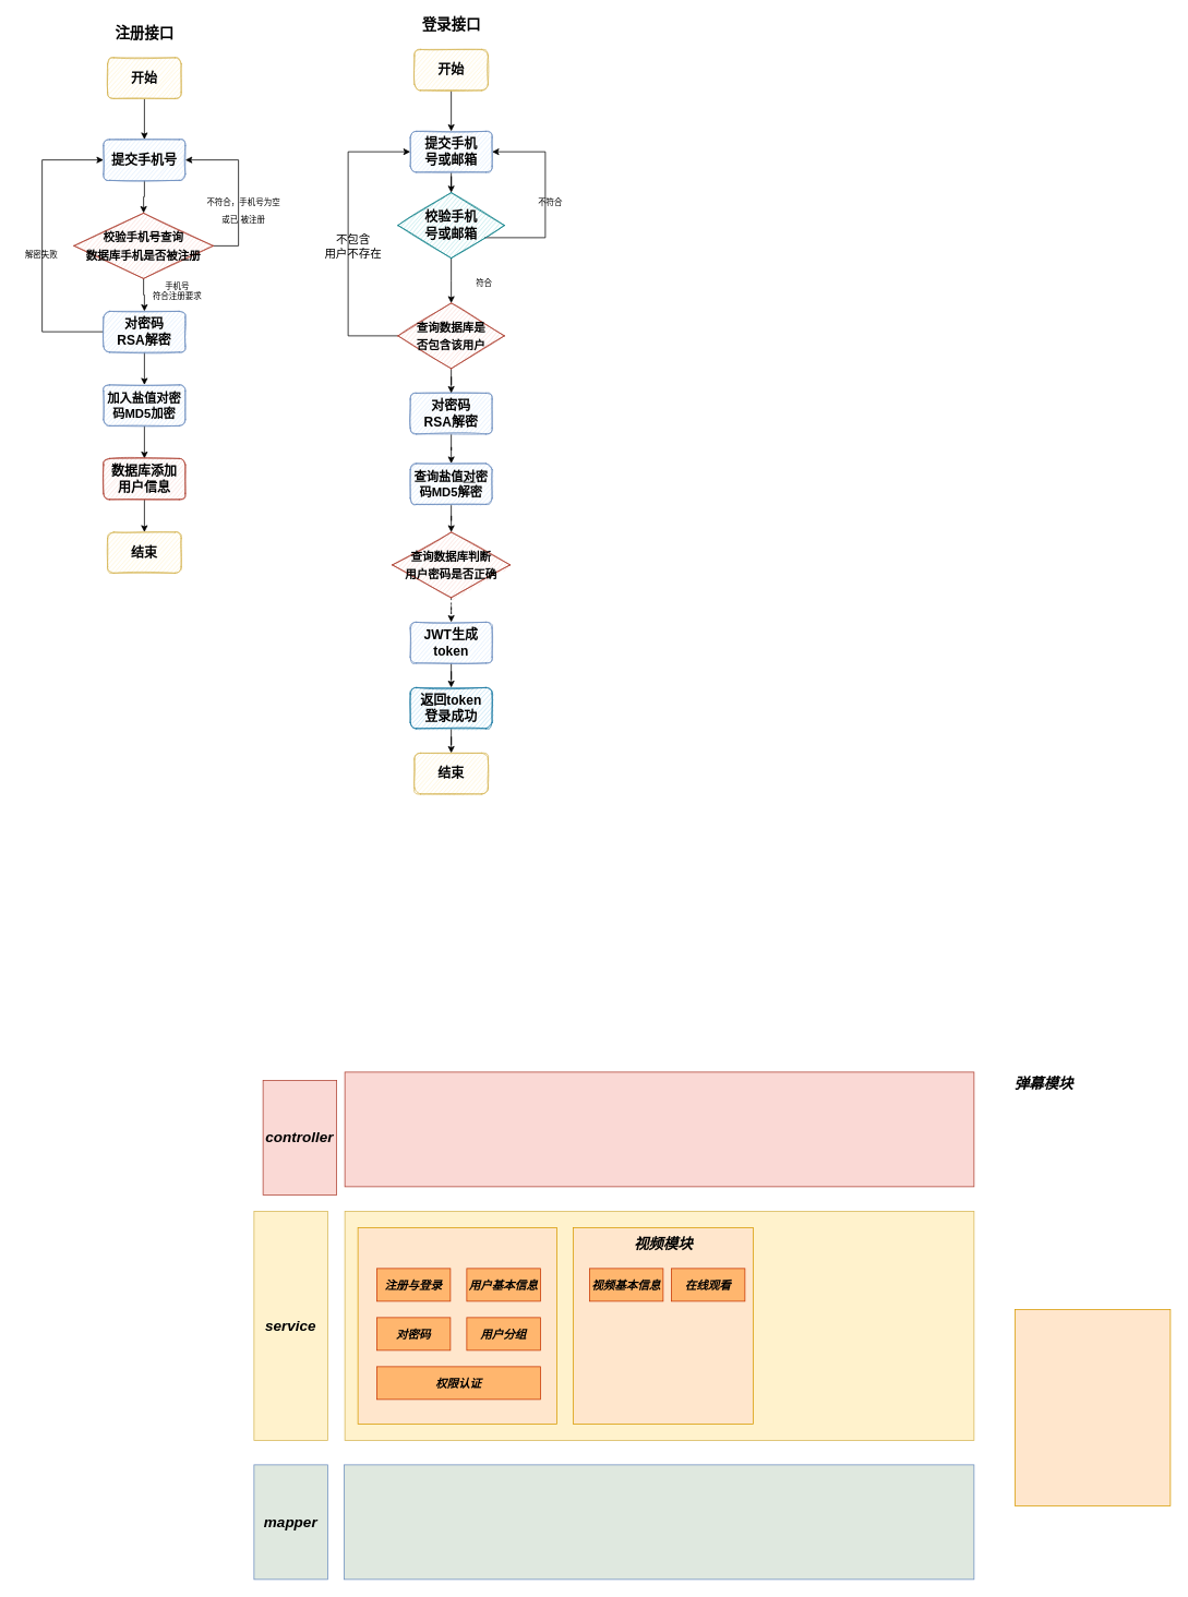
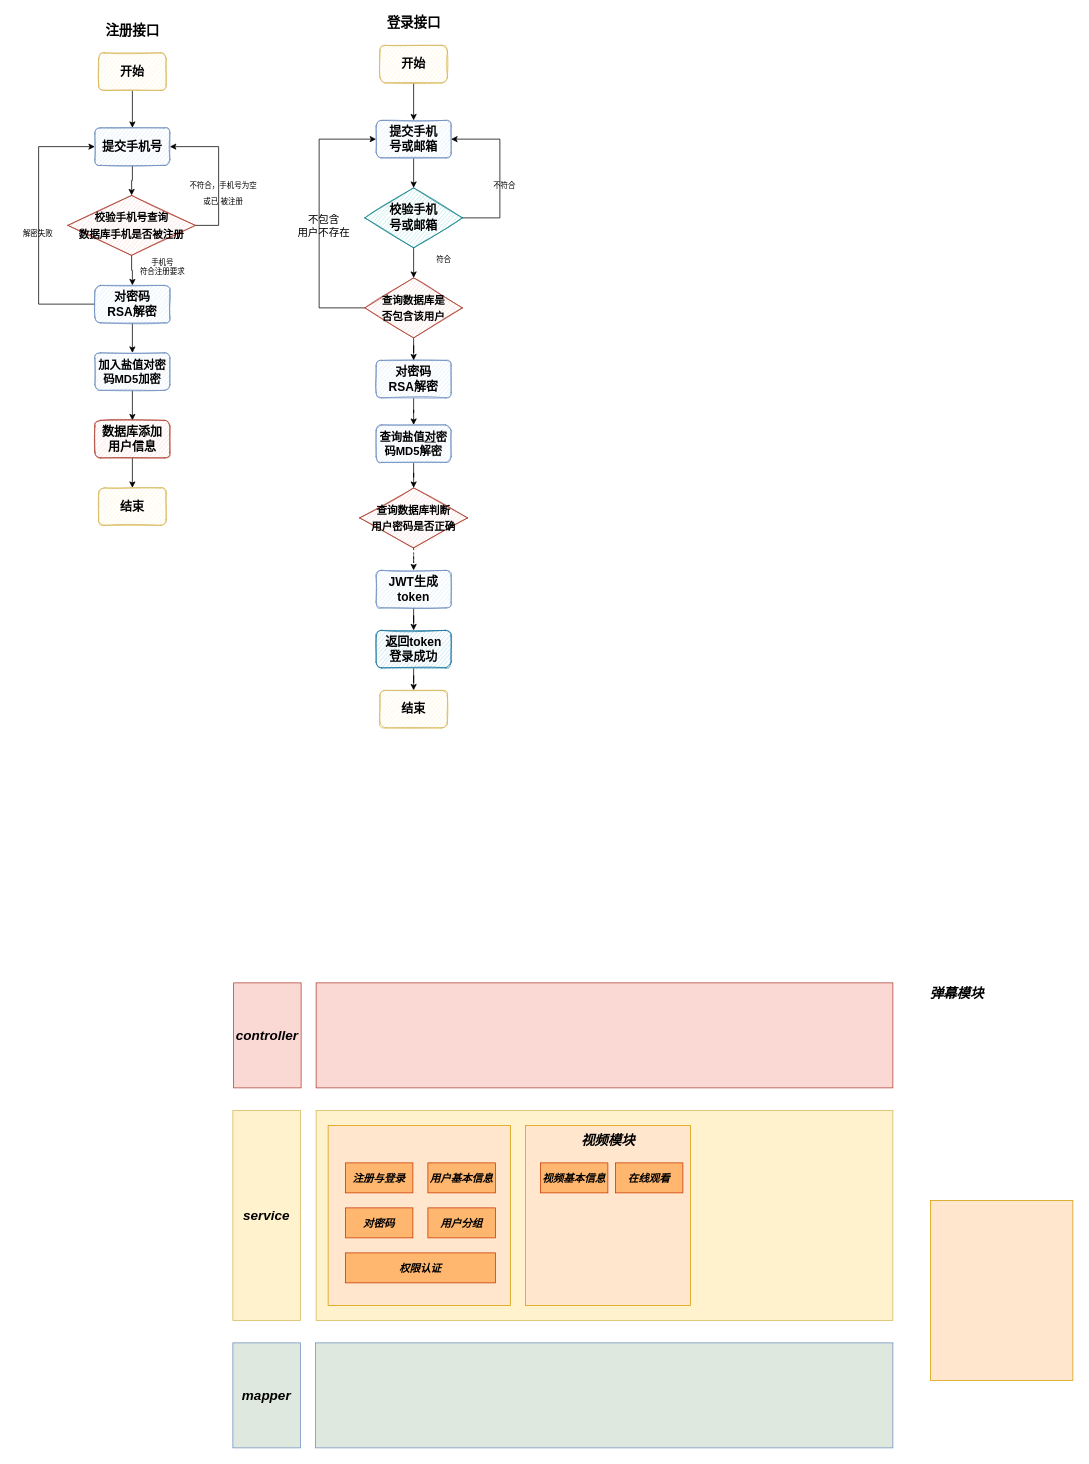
- <mxCell id="27" value="&lt;b&gt;&lt;font style=&quot;font-size: 16px&quot;&gt;校验手机&lt;br&gt;号或邮箱&lt;/font&gt;&lt;/b&gt;" style="rhombus;whiteSpace=wrap;html=1;shadow=0;sketch=1;fontSize=18;fillColor=#b0e3e6;strokeColor=#0e8088;" parent="1" vertex="1"><mxGeometry x="486" y="235" width="130" height="80" as="geometry" /></mxCell>
+ <mxCell id="27" value="&lt;b&gt;&lt;font style=&quot;font-size: 16px&quot;&gt;校验手机&lt;br&gt;号或邮箱&lt;/font&gt;&lt;/b&gt;" style="rhombus;whiteSpace=wrap;html=1;shadow=0;sketch=1;fontSize=18;fillColor=#b0e3e6;strokeColor=#0e8088;" parent="1" vertex="1"><mxGeometry x="486" y="250" width="130" height="80" as="geometry" /></mxCell>
- <mxCell id="51" value="&lt;b&gt;&lt;font style=&quot;font-size: 18px;&quot;&gt;&lt;i&gt;controller&lt;/i&gt;&lt;/font&gt;&lt;/b&gt;" style="rounded=0;whiteSpace=wrap;html=1;fillColor=#fad9d5;strokeColor=#ae4132;sketch=0;" vertex="1" parent="1"><mxGeometry x="321" y="1320" width="90" height="140" as="geometry" /></mxCell>
+ <mxCell id="51" value="&lt;b&gt;&lt;font style=&quot;font-size: 18px;&quot;&gt;&lt;i&gt;controller&lt;/i&gt;&lt;/font&gt;&lt;/b&gt;" style="rounded=0;whiteSpace=wrap;html=1;fillColor=#fad9d5;strokeColor=#ae4132;sketch=0;" vertex="1" parent="1"><mxGeometry x="311" y="1310" width="90" height="140" as="geometry" /></mxCell>
